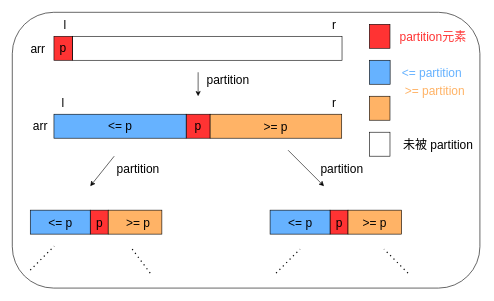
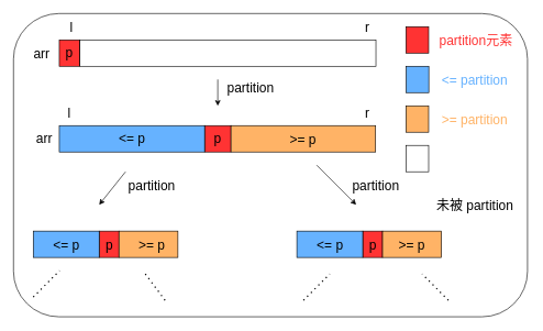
- <mxCell id="27" value="&lt;font style=&quot;font-size: 20px&quot; color=&quot;#ffb366&quot;&gt;&amp;gt;= partition&lt;/font&gt;" style="text;html=1;strokeColor=none;fillColor=none;align=center;verticalAlign=middle;whiteSpace=wrap;rounded=0;" vertex="1" parent="1"><mxGeometry x="670" y="140" width="110" height="20" as="geometry" /></mxCell>
+ <mxCell id="27" value="&lt;font style=&quot;font-size: 20px&quot; color=&quot;#ffb366&quot;&gt;&amp;gt;= partition&lt;/font&gt;" style="text;html=1;strokeColor=none;fillColor=none;align=center;verticalAlign=middle;whiteSpace=wrap;rounded=0;" vertex="1" parent="1"><mxGeometry x="665" y="170" width="110" height="20" as="geometry" /></mxCell>
- <mxCell id="35" value="&lt;font style=&quot;font-size: 20px&quot;&gt;未被 partition&lt;/font&gt;" style="text;html=1;strokeColor=none;fillColor=none;align=center;verticalAlign=middle;whiteSpace=wrap;rounded=0;" vertex="1" parent="1"><mxGeometry x="664" y="230" width="133" height="20" as="geometry" /></mxCell>
+ <mxCell id="35" value="&lt;font style=&quot;font-size: 20px&quot;&gt;未被 partition&lt;/font&gt;" style="text;html=1;strokeColor=none;fillColor=none;align=center;verticalAlign=middle;whiteSpace=wrap;rounded=0;" vertex="1" parent="1"><mxGeometry x="654" y="300" width="133" height="20" as="geometry" /></mxCell>
